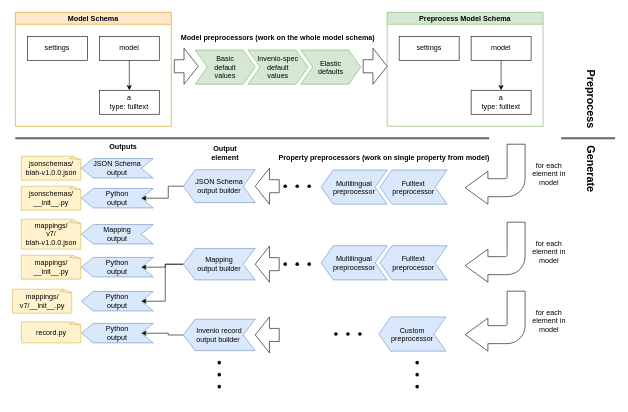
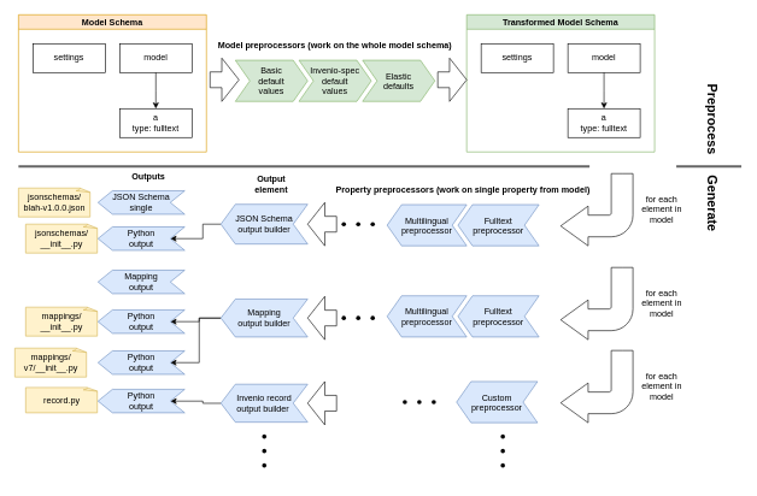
- <mxCell id="11" value="Preprocess Model Schema" style="swimlane;startSize=20;horizontal=1;childLayout=treeLayout;horizontalTree=0;resizable=0;containerType=tree;fillColor=#d5e8d4;strokeColor=#82b366;" parent="1" vertex="1"><mxGeometry x="645" y="20" width="260" height="190" as="geometry" /></mxCell>
+ <mxCell id="11" value="Transformed Model Schema" style="swimlane;startSize=20;horizontal=1;childLayout=treeLayout;horizontalTree=0;resizable=0;containerType=tree;fillColor=#d5e8d4;strokeColor=#82b366;" parent="1" vertex="1"><mxGeometry x="645" y="20" width="260" height="190" as="geometry" /></mxCell>
- <mxCell id="30" value="jsonschemas/&lt;br&gt;blah-v1.0.0.json" style="whiteSpace=wrap;html=1;shape=mxgraph.basic.document;fillColor=#fff2cc;strokeColor=#d6b656;" parent="1" vertex="1"><mxGeometry x="35" y="260" width="100" height="40" as="geometry" /></mxCell>
+ <mxCell id="30" value="jsonschemas/&lt;br&gt;blah-v1.0.0.json" style="whiteSpace=wrap;html=1;shape=mxgraph.basic.document;fillColor=#fff2cc;strokeColor=#d6b656;" parent="1" vertex="1"><mxGeometry x="25" y="260" width="100" height="40" as="geometry" /></mxCell>
- <mxCell id="67" value="JSON Schema&lt;br&gt;output" style="shape=step;perimeter=stepPerimeter;whiteSpace=wrap;html=1;fixedSize=1;direction=west;fillColor=#dae8fc;strokeColor=#6c8ebf;" parent="1" vertex="1"><mxGeometry x="135" y="263.75" width="120" height="32.5" as="geometry" /></mxCell>
+ <mxCell id="67" value="JSON Schema&lt;br&gt;single" style="shape=step;perimeter=stepPerimeter;whiteSpace=wrap;html=1;fixedSize=1;direction=west;fillColor=#dae8fc;strokeColor=#6c8ebf;" parent="1" vertex="1"><mxGeometry x="135" y="263.75" width="120" height="32.5" as="geometry" /></mxCell>
- <mxCell id="31" value="mappings/&lt;br&gt;v7/&lt;br&gt;blah-v1.0.0.json" style="whiteSpace=wrap;html=1;shape=mxgraph.basic.document;fillColor=#fff2cc;strokeColor=#d6b656;" parent="1" vertex="1"><mxGeometry x="35" y="365" width="100" height="50" as="geometry" /></mxCell>
